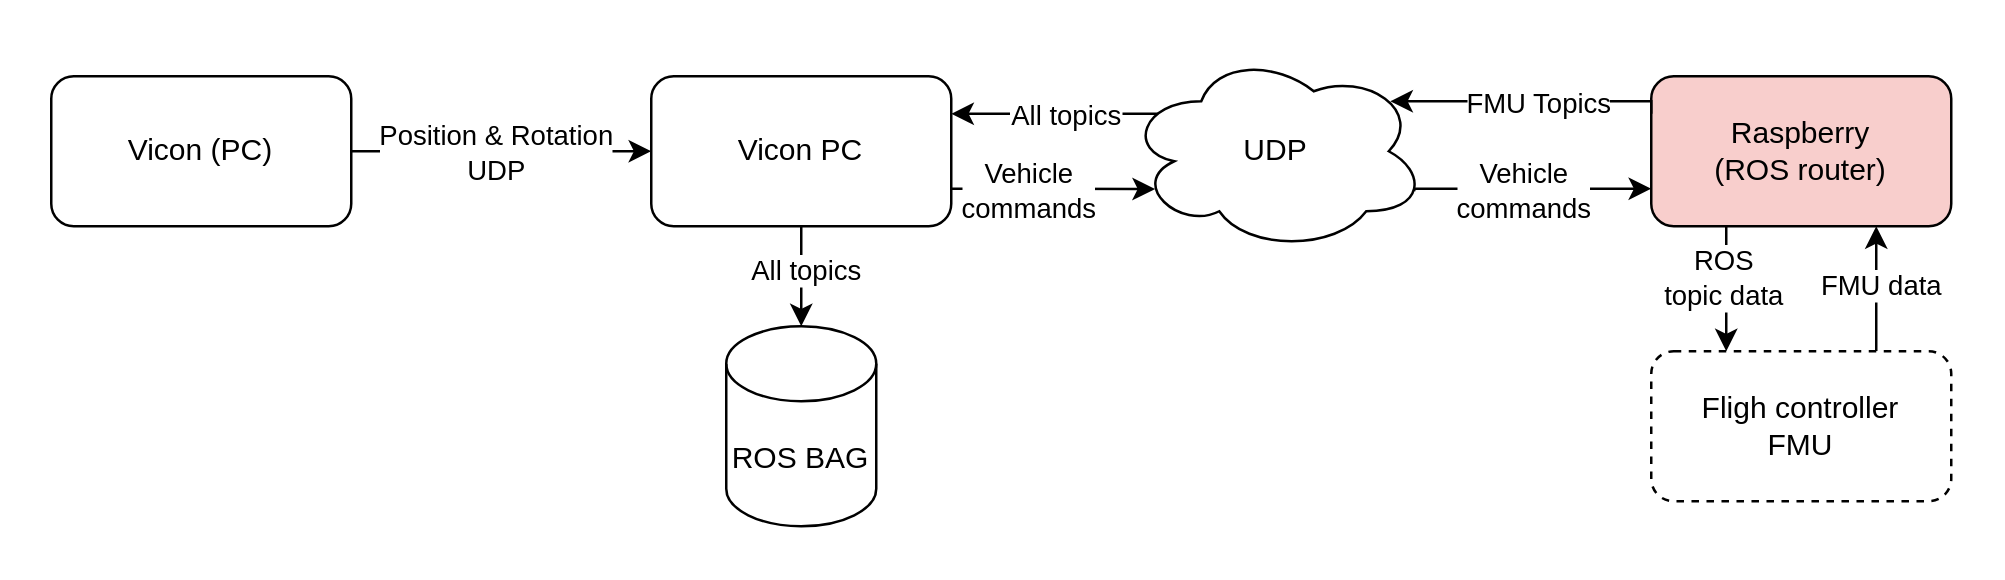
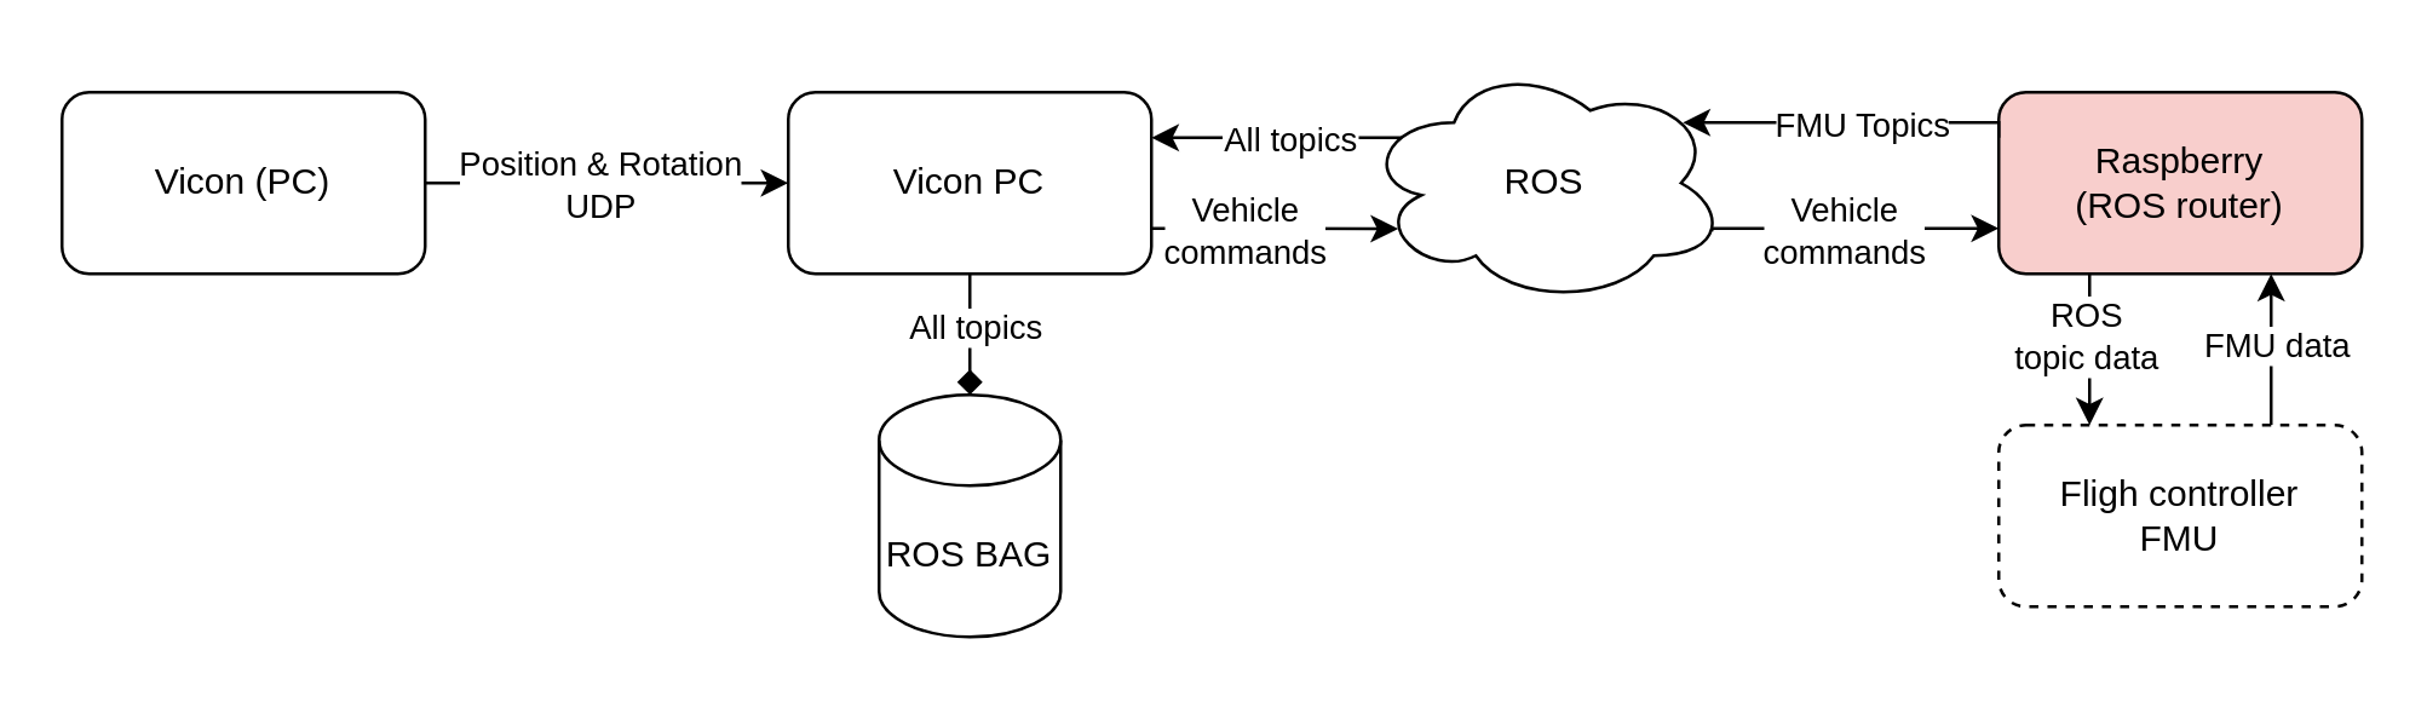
- <mxCell id="13" value="UDP" style="ellipse;shape=cloud;whiteSpace=wrap;html=1;" parent="1" vertex="1"><mxGeometry x="450" y="20" width="120" height="80" as="geometry" /></mxCell>
+ <mxCell id="13" value="ROS" style="ellipse;shape=cloud;whiteSpace=wrap;html=1;" parent="1" vertex="1"><mxGeometry x="450" y="20" width="120" height="80" as="geometry" /></mxCell>
- <mxCell id="7" style="edgeStyle=orthogonalEdgeStyle;rounded=0;orthogonalLoop=1;jettySize=auto;html=1;exitX=0.5;exitY=1;exitDx=0;exitDy=0;entryX=0.5;entryY=0;entryDx=0;entryDy=0;entryPerimeter=0;" parent="1" source="5" target="6" edge="1"><mxGeometry relative="1" as="geometry" /></mxCell>
+ <mxCell id="7" style="edgeStyle=orthogonalEdgeStyle;rounded=0;orthogonalLoop=1;jettySize=auto;html=1;exitX=0.5;exitY=1;exitDx=0;exitDy=0;entryX=0.5;entryY=0;entryDx=0;entryDy=0;entryPerimeter=0;endArrow=diamond;" parent="1" source="5" target="6" edge="1"><mxGeometry relative="1" as="geometry" /></mxCell>
